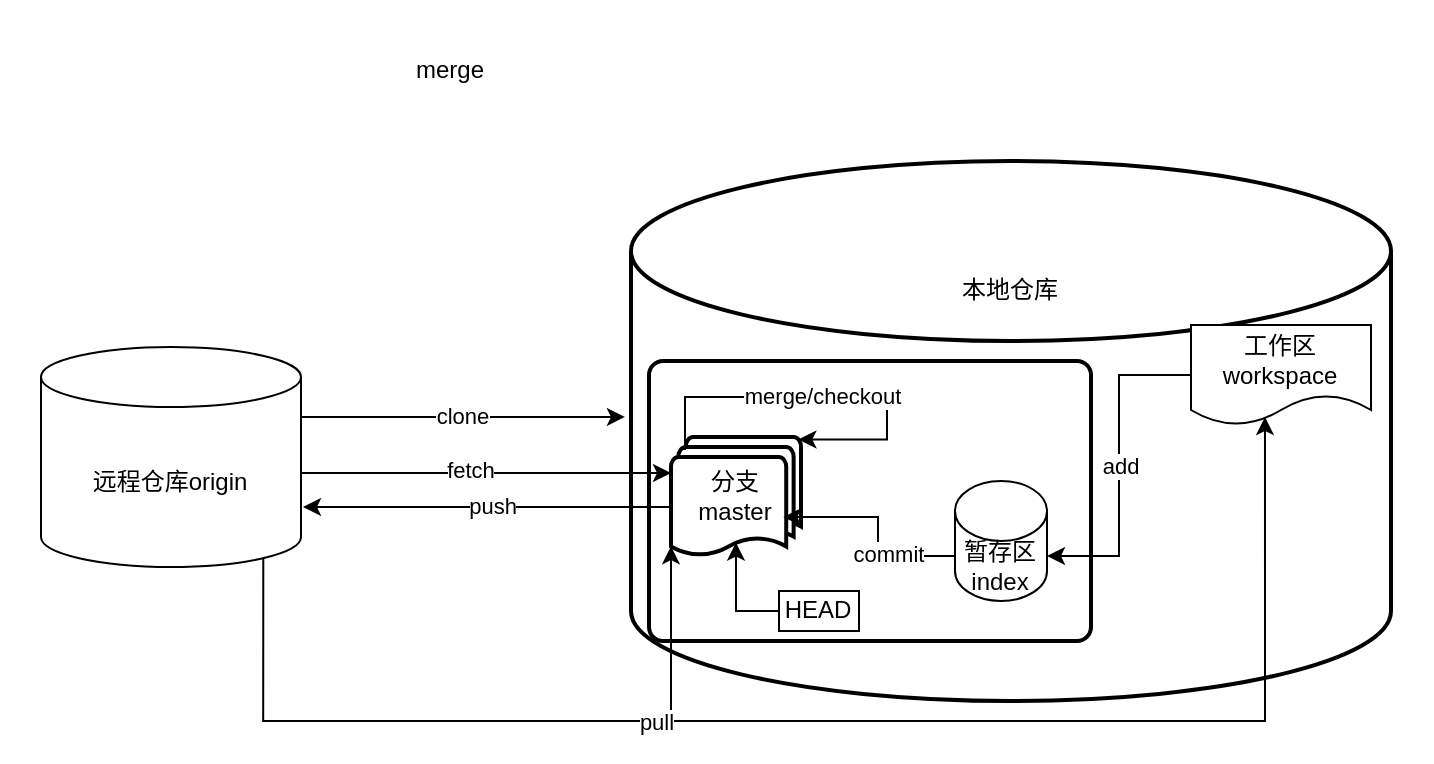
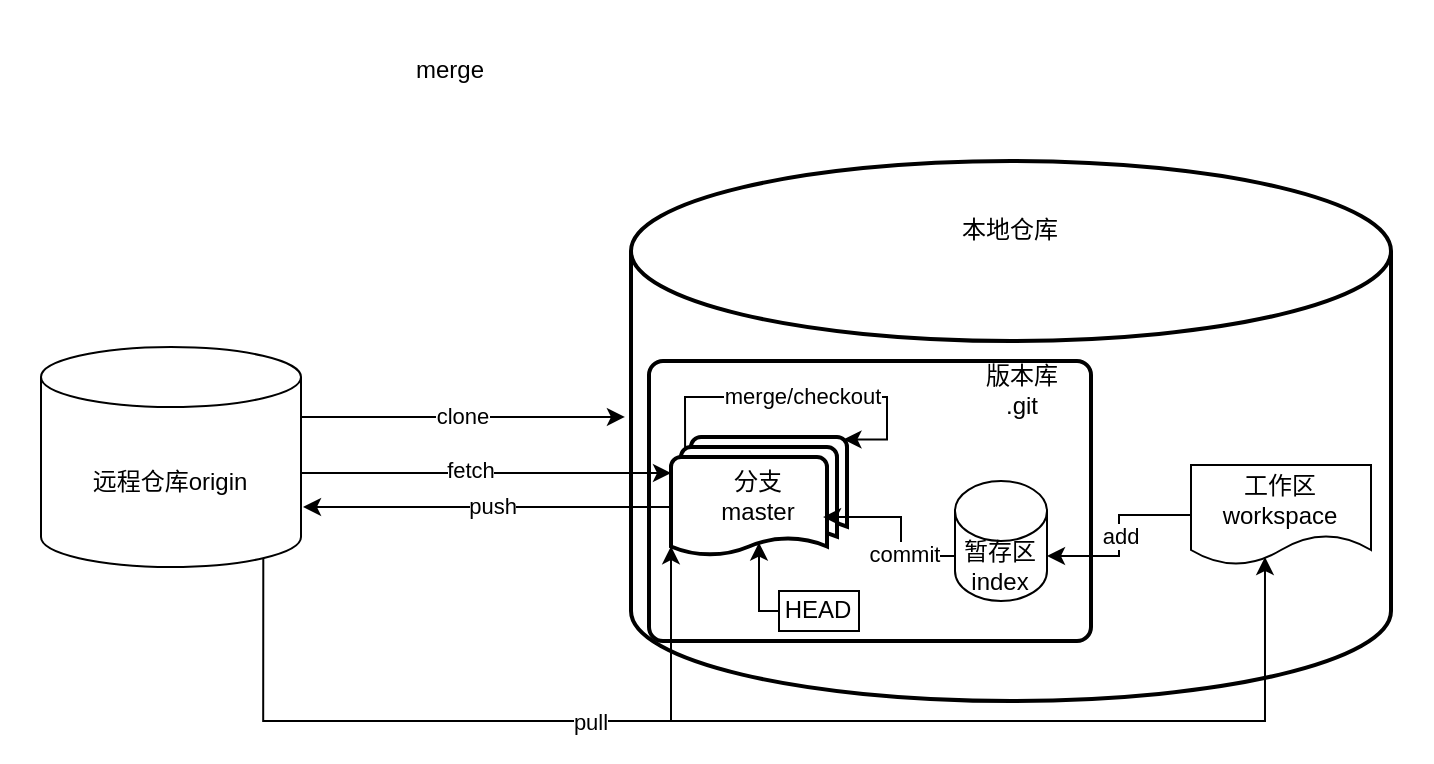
- <mxCell id="18" value="本地仓库" style="text;strokeColor=none;align=center;fillColor=none;html=1;verticalAlign=middle;whiteSpace=wrap;rounded=0;" parent="1" vertex="1"><mxGeometry x="475" y="130" width="60" height="30" as="geometry" /></mxCell>
+ <mxCell id="18" value="本地仓库" style="text;strokeColor=none;align=center;fillColor=none;html=1;verticalAlign=middle;whiteSpace=wrap;rounded=0;" parent="1" vertex="1"><mxGeometry x="475" y="100" width="60" height="30" as="geometry" /></mxCell>
- <mxCell id="11" value="工作区&lt;br&gt;workspace" style="shape=document;whiteSpace=wrap;html=1;boundedLbl=1;" parent="1" vertex="1"><mxGeometry x="595" y="162" width="90" height="50" as="geometry" /></mxCell>
+ <mxCell id="11" value="工作区&lt;br&gt;workspace" style="shape=document;whiteSpace=wrap;html=1;boundedLbl=1;" parent="1" vertex="1"><mxGeometry x="595" y="232" width="90" height="50" as="geometry" /></mxCell>
+ <mxCell id="19" value="版本库&lt;br&gt;.git" style="text;strokeColor=none;align=center;fillColor=none;html=1;verticalAlign=middle;whiteSpace=wrap;rounded=0;" parent="1" vertex="1"><mxGeometry x="481" y="180" width="60" height="30" as="geometry" /></mxCell>
- <mxCell id="5" value="分支&lt;br&gt;master" style="strokeWidth=2;html=1;shape=mxgraph.flowchart.multi-document;whiteSpace=wrap;" parent="1" vertex="1"><mxGeometry x="335" y="218" width="65" height="60" as="geometry" /></mxCell>
+ <mxCell id="5" value="分支&lt;br&gt;master" style="strokeWidth=2;html=1;shape=mxgraph.flowchart.multi-document;whiteSpace=wrap;" parent="1" vertex="1"><mxGeometry x="335" y="218" width="88" height="60" as="geometry" /></mxCell>
